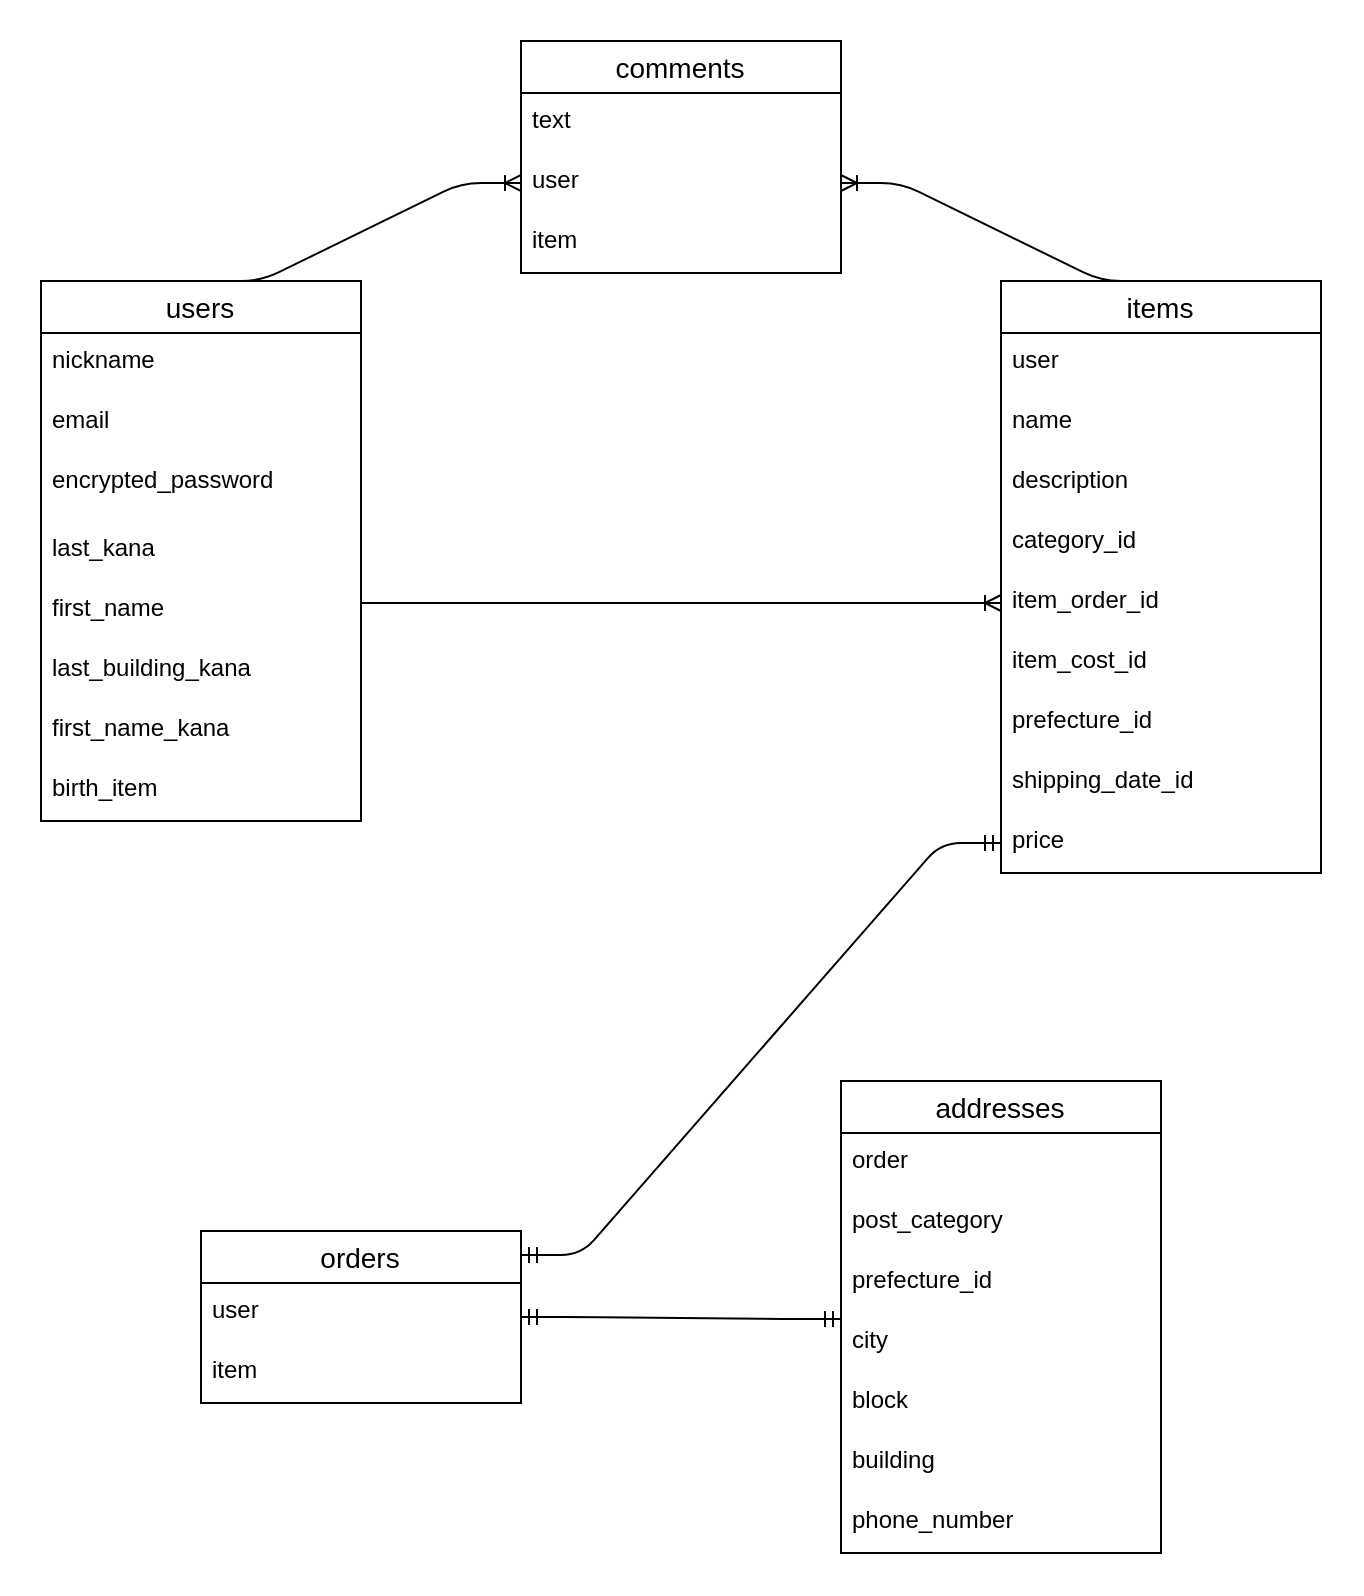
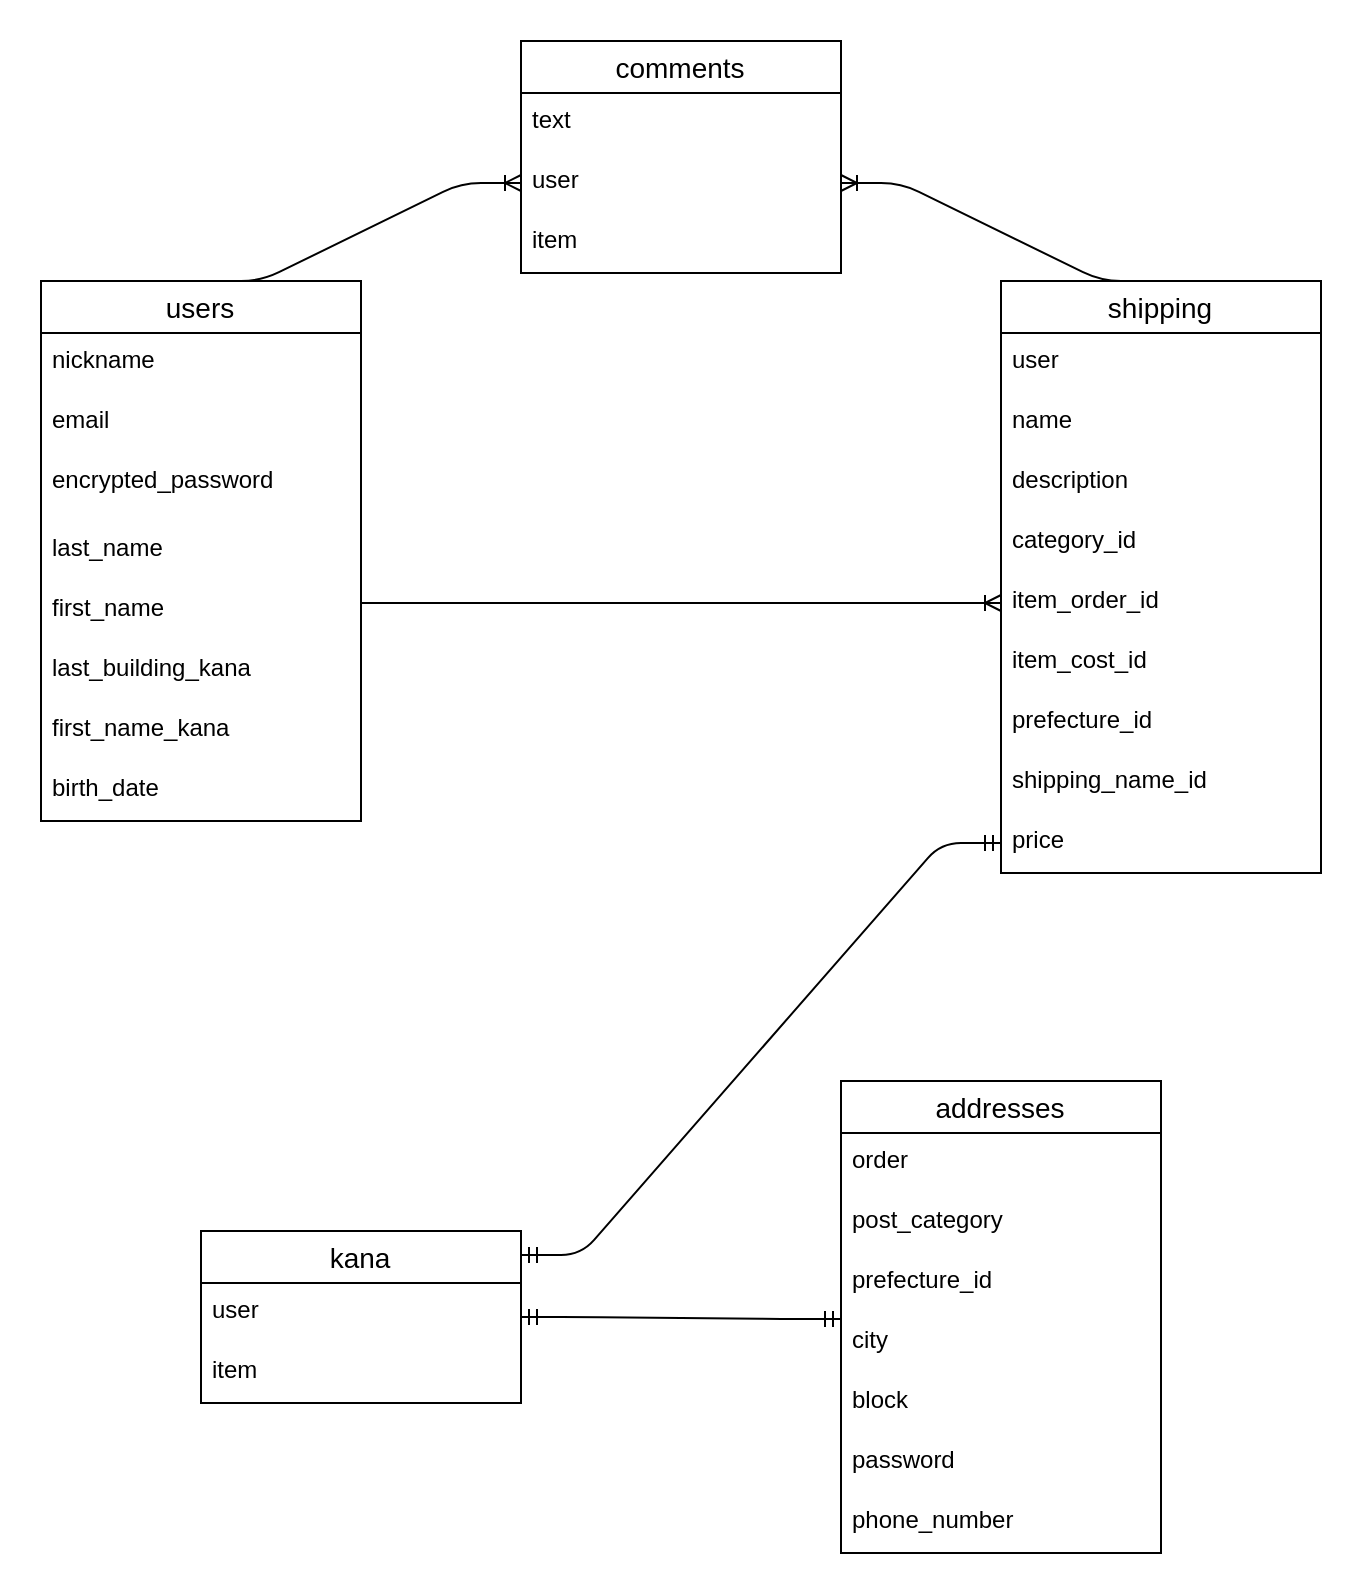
- <mxCell id="24" value="items" style="swimlane;fontStyle=0;childLayout=stackLayout;horizontal=1;startSize=26;horizontalStack=0;resizeParent=1;resizeParentMax=0;resizeLast=0;collapsible=1;marginBottom=0;align=center;fontSize=14;" vertex="1" parent="1"><mxGeometry x="500" y="140" width="160" height="296" as="geometry" /></mxCell>
+ <mxCell id="24" value="shipping" style="swimlane;fontStyle=0;childLayout=stackLayout;horizontal=1;startSize=26;horizontalStack=0;resizeParent=1;resizeParentMax=0;resizeLast=0;collapsible=1;marginBottom=0;align=center;fontSize=14;" vertex="1" parent="1"><mxGeometry x="500" y="140" width="160" height="296" as="geometry" /></mxCell>
- <mxCell id="8" value="last_kana" style="text;strokeColor=none;fillColor=none;spacingLeft=4;spacingRight=4;overflow=hidden;rotatable=0;points=[[0,0.5],[1,0.5]];portConstraint=eastwest;fontSize=12;" vertex="1" parent="4"><mxGeometry y="120" width="160" height="30" as="geometry" /></mxCell>
+ <mxCell id="8" value="last_name" style="text;strokeColor=none;fillColor=none;spacingLeft=4;spacingRight=4;overflow=hidden;rotatable=0;points=[[0,0.5],[1,0.5]];portConstraint=eastwest;fontSize=12;" vertex="1" parent="4"><mxGeometry y="120" width="160" height="30" as="geometry" /></mxCell>
- <mxCell id="32" value="shipping_date_id" style="text;strokeColor=none;fillColor=none;spacingLeft=4;spacingRight=4;overflow=hidden;rotatable=0;points=[[0,0.5],[1,0.5]];portConstraint=eastwest;fontSize=12;" vertex="1" parent="24"><mxGeometry y="236" width="160" height="30" as="geometry" /></mxCell>
+ <mxCell id="32" value="shipping_name_id" style="text;strokeColor=none;fillColor=none;spacingLeft=4;spacingRight=4;overflow=hidden;rotatable=0;points=[[0,0.5],[1,0.5]];portConstraint=eastwest;fontSize=12;" vertex="1" parent="24"><mxGeometry y="236" width="160" height="30" as="geometry" /></mxCell>
- <mxCell id="12" value="birth_item" style="text;strokeColor=none;fillColor=none;spacingLeft=4;spacingRight=4;overflow=hidden;rotatable=0;points=[[0,0.5],[1,0.5]];portConstraint=eastwest;fontSize=12;" vertex="1" parent="4"><mxGeometry y="240" width="160" height="30" as="geometry" /></mxCell>
+ <mxCell id="12" value="birth_date" style="text;strokeColor=none;fillColor=none;spacingLeft=4;spacingRight=4;overflow=hidden;rotatable=0;points=[[0,0.5],[1,0.5]];portConstraint=eastwest;fontSize=12;" vertex="1" parent="4"><mxGeometry y="240" width="160" height="30" as="geometry" /></mxCell>
- <mxCell id="13" value="orders" style="swimlane;fontStyle=0;childLayout=stackLayout;horizontal=1;startSize=26;horizontalStack=0;resizeParent=1;resizeParentMax=0;resizeLast=0;collapsible=1;marginBottom=0;align=center;fontSize=14;" vertex="1" parent="1"><mxGeometry x="100" y="615" width="160" height="86" as="geometry" /></mxCell>
+ <mxCell id="13" value="kana" style="swimlane;fontStyle=0;childLayout=stackLayout;horizontal=1;startSize=26;horizontalStack=0;resizeParent=1;resizeParentMax=0;resizeLast=0;collapsible=1;marginBottom=0;align=center;fontSize=14;" vertex="1" parent="1"><mxGeometry x="100" y="615" width="160" height="86" as="geometry" /></mxCell>
- <mxCell id="22" value="building" style="text;strokeColor=none;fillColor=none;spacingLeft=4;spacingRight=4;overflow=hidden;rotatable=0;points=[[0,0.5],[1,0.5]];portConstraint=eastwest;fontSize=12;" vertex="1" parent="16"><mxGeometry y="176" width="160" height="30" as="geometry" /></mxCell>
+ <mxCell id="22" value="password" style="text;strokeColor=none;fillColor=none;spacingLeft=4;spacingRight=4;overflow=hidden;rotatable=0;points=[[0,0.5],[1,0.5]];portConstraint=eastwest;fontSize=12;" vertex="1" parent="16"><mxGeometry y="176" width="160" height="30" as="geometry" /></mxCell>
